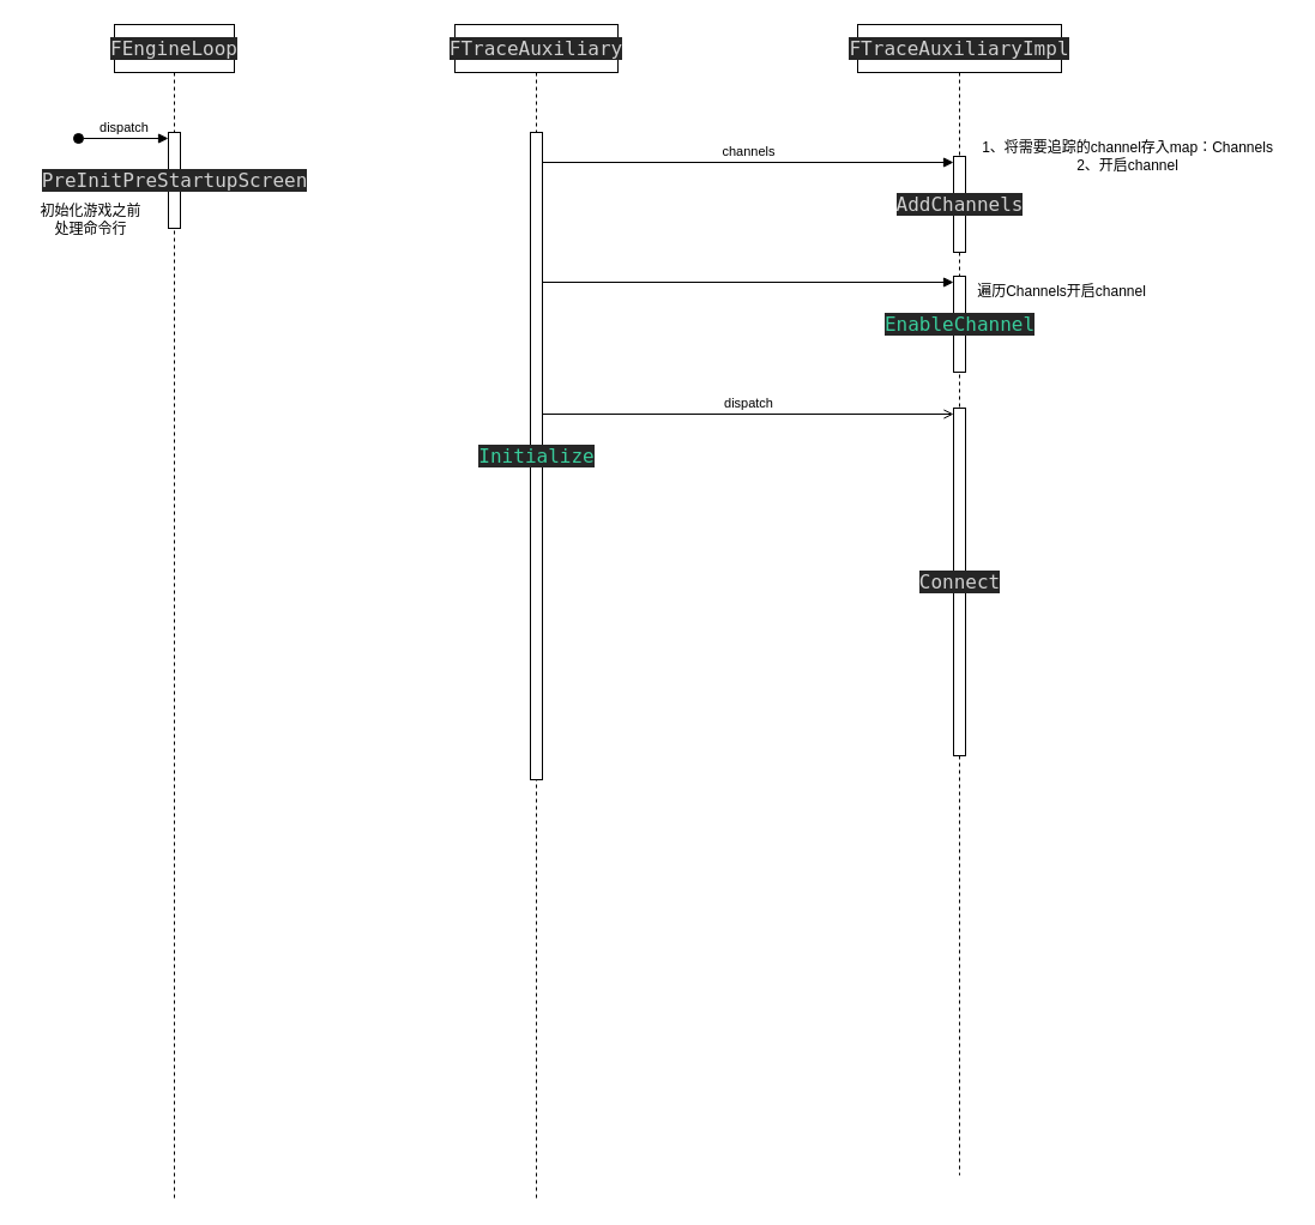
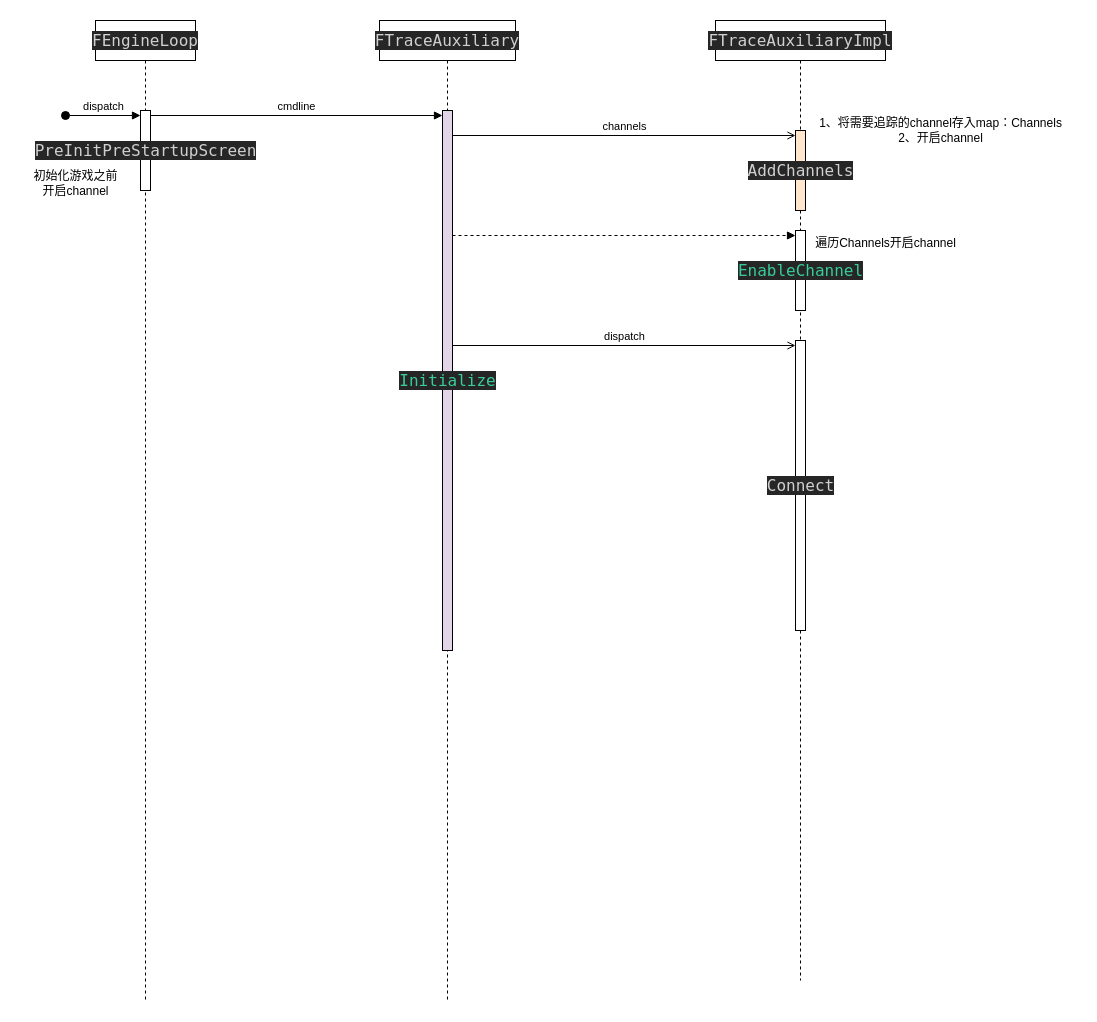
+ <mxCell id="8" value="cmdline" style="html=1;verticalAlign=bottom;endArrow=block;curved=0;rounded=0;entryX=0;entryY=0;entryDx=0;entryDy=5;exitX=1;exitY=0;exitDx=0;exitDy=5;exitPerimeter=0;" edge="1" target="7" parent="1" source="3"><mxGeometry relative="1" as="geometry"><mxPoint x="365" y="115" as="sourcePoint" /><mxPoint as="offset" /></mxGeometry></mxCell>
- <mxCell id="13" value="channels" style="html=1;verticalAlign=bottom;endArrow=block;curved=0;rounded=0;entryX=0;entryY=0;entryDx=0;entryDy=5;" edge="1" target="10" parent="1" source="7"><mxGeometry relative="1" as="geometry"><mxPoint x="725" y="135" as="sourcePoint" /></mxGeometry></mxCell>
+ <mxCell id="13" value="channels" style="html=1;verticalAlign=bottom;endArrow=open;curved=0;rounded=0;entryX=0;entryY=0;entryDx=0;entryDy=5;" edge="1" target="10" parent="1" source="7"><mxGeometry relative="1" as="geometry"><mxPoint x="725" y="135" as="sourcePoint" /></mxGeometry></mxCell>
- <mxCell id="10" value="&lt;div style=&quot;background-color:#262626;color:#d0d0d0&quot;&gt;&lt;pre style=&quot;font-family:'JetBrains Mono',monospace;font-size:12.0pt;&quot;&gt;AddChannels&lt;/pre&gt;&lt;/div&gt;" style="html=1;points=[[0,0,0,0,5],[0,1,0,0,-5],[1,0,0,0,5],[1,1,0,0,-5]];perimeter=orthogonalPerimeter;outlineConnect=0;targetShapes=umlLifeline;portConstraint=eastwest;newEdgeStyle={&quot;curved&quot;:0,&quot;rounded&quot;:0};" vertex="1" parent="9"><mxGeometry x="80" y="110" width="10" height="80" as="geometry" /></mxCell>
+ <mxCell id="10" value="&lt;div style=&quot;background-color:#262626;color:#d0d0d0&quot;&gt;&lt;pre style=&quot;font-family:'JetBrains Mono',monospace;font-size:12.0pt;&quot;&gt;AddChannels&lt;/pre&gt;&lt;/div&gt;" style="html=1;points=[[0,0,0,0,5],[0,1,0,0,-5],[1,0,0,0,5],[1,1,0,0,-5]];perimeter=orthogonalPerimeter;outlineConnect=0;targetShapes=umlLifeline;portConstraint=eastwest;newEdgeStyle={&quot;curved&quot;:0,&quot;rounded&quot;:0};fillColor=#ffe6cc;" vertex="1" parent="9"><mxGeometry x="80" y="110" width="10" height="80" as="geometry" /></mxCell>
- <mxCell id="5" value="初始化游戏之前&lt;div&gt;处理命令行&lt;/div&gt;" style="text;html=1;align=center;verticalAlign=middle;resizable=0;points=[];autosize=1;strokeColor=none;fillColor=none;" vertex="1" parent="1"><mxGeometry x="20" y="163" width="110" height="40" as="geometry" /></mxCell>
+ <mxCell id="5" value="初始化游戏之前&lt;div&gt;开启channel&lt;/div&gt;" style="text;html=1;align=center;verticalAlign=middle;resizable=0;points=[];autosize=1;strokeColor=none;fillColor=none;" vertex="1" parent="1"><mxGeometry x="20" y="163" width="110" height="40" as="geometry" /></mxCell>
- <mxCell id="15" value="" style="html=1;verticalAlign=bottom;endArrow=block;curved=0;rounded=0;entryX=0;entryY=0;entryDx=0;entryDy=5;" edge="1" target="11" parent="1" source="7"><mxGeometry relative="1" as="geometry"><mxPoint x="725" y="235" as="sourcePoint" /></mxGeometry></mxCell>
+ <mxCell id="15" value="" style="html=1;verticalAlign=bottom;endArrow=block;curved=0;rounded=0;entryX=0;entryY=0;entryDx=0;entryDy=5;dashed=1;" edge="1" target="11" parent="1" source="7"><mxGeometry relative="1" as="geometry"><mxPoint x="725" y="235" as="sourcePoint" /></mxGeometry></mxCell>
- <mxCell id="7" value="&lt;div style=&quot;background-color:#262626;color:#d0d0d0&quot;&gt;&lt;pre style=&quot;font-family:'JetBrains Mono',monospace;font-size:12.0pt;&quot;&gt;&lt;span style=&quot;color:#39cc9b;&quot;&gt;Initialize&lt;/span&gt;&lt;/pre&gt;&lt;/div&gt;" style="html=1;points=[[0,0,0,0,5],[0,1,0,0,-5],[1,0,0,0,5],[1,1,0,0,-5]];perimeter=orthogonalPerimeter;outlineConnect=0;targetShapes=umlLifeline;portConstraint=eastwest;newEdgeStyle={&quot;curved&quot;:0,&quot;rounded&quot;:0};" vertex="1" parent="6"><mxGeometry x="63" y="90" width="10" height="540" as="geometry" /></mxCell>
+ <mxCell id="7" value="&lt;div style=&quot;background-color:#262626;color:#d0d0d0&quot;&gt;&lt;pre style=&quot;font-family:'JetBrains Mono',monospace;font-size:12.0pt;&quot;&gt;&lt;span style=&quot;color:#39cc9b;&quot;&gt;Initialize&lt;/span&gt;&lt;/pre&gt;&lt;/div&gt;" style="html=1;points=[[0,0,0,0,5],[0,1,0,0,-5],[1,0,0,0,5],[1,1,0,0,-5]];perimeter=orthogonalPerimeter;outlineConnect=0;targetShapes=umlLifeline;portConstraint=eastwest;newEdgeStyle={&quot;curved&quot;:0,&quot;rounded&quot;:0};fillColor=#e1d5e7;" vertex="1" parent="6"><mxGeometry x="63" y="90" width="10" height="540" as="geometry" /></mxCell>
